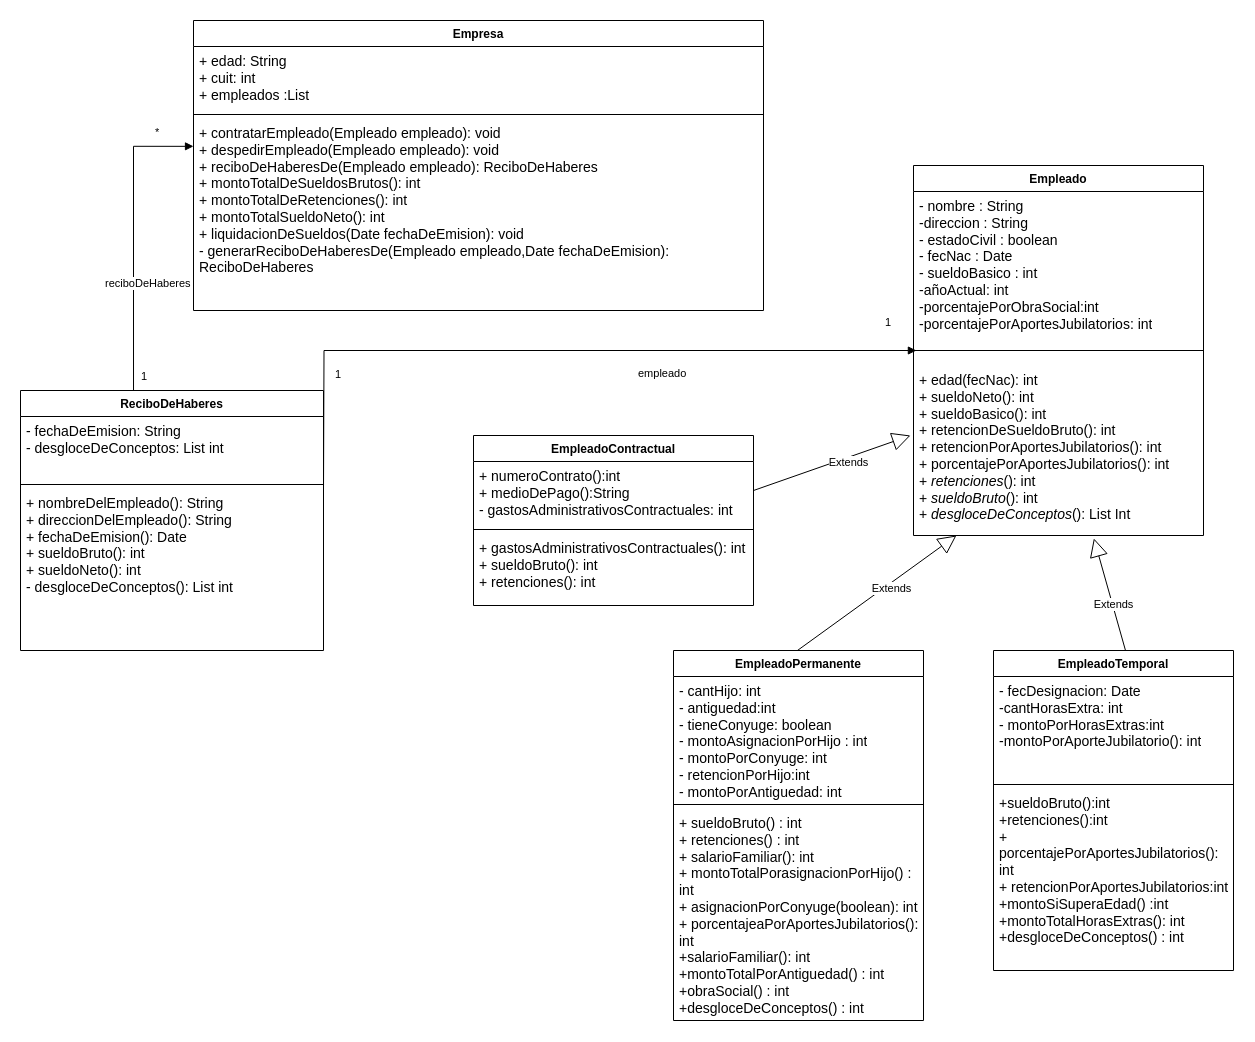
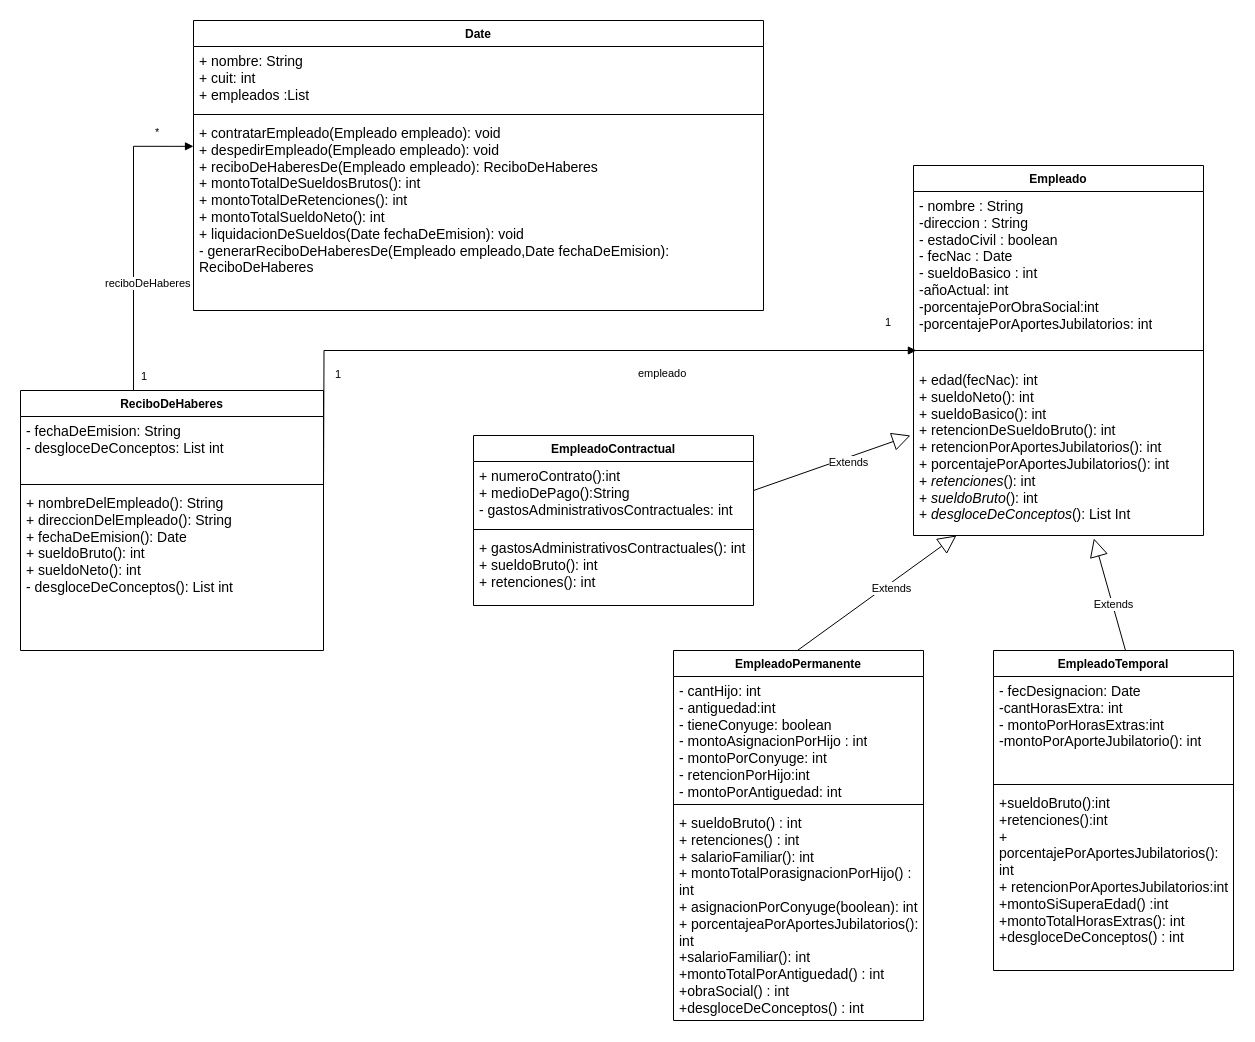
- <mxCell id="6" value="Empresa" style="swimlane;fontStyle=1;align=center;verticalAlign=top;childLayout=stackLayout;horizontal=1;startSize=26;horizontalStack=0;resizeParent=1;resizeParentMax=0;resizeLast=0;collapsible=1;marginBottom=0;whiteSpace=wrap;html=1;" parent="1" vertex="1"><mxGeometry x="193" y="20" width="570" height="290" as="geometry" /></mxCell>
+ <mxCell id="6" value="Date" style="swimlane;fontStyle=1;align=center;verticalAlign=top;childLayout=stackLayout;horizontal=1;startSize=26;horizontalStack=0;resizeParent=1;resizeParentMax=0;resizeLast=0;collapsible=1;marginBottom=0;whiteSpace=wrap;html=1;" parent="1" vertex="1"><mxGeometry x="193" y="20" width="570" height="290" as="geometry" /></mxCell>
- <mxCell id="7" value="&lt;font style=&quot;font-size: 14px;&quot;&gt;+ edad: String&lt;/font&gt;&lt;div style=&quot;font-size: 14px;&quot;&gt;&lt;font style=&quot;font-size: 14px;&quot;&gt;+ cuit: int&lt;/font&gt;&lt;/div&gt;&lt;div style=&quot;font-size: 14px;&quot;&gt;&lt;font style=&quot;font-size: 14px;&quot;&gt;+ empleados :List&lt;/font&gt;&lt;/div&gt;" style="text;strokeColor=none;fillColor=none;align=left;verticalAlign=top;spacingLeft=4;spacingRight=4;overflow=hidden;rotatable=0;points=[[0,0.5],[1,0.5]];portConstraint=eastwest;whiteSpace=wrap;html=1;" parent="6" vertex="1"><mxGeometry y="26" width="570" height="64" as="geometry" /></mxCell>
+ <mxCell id="7" value="&lt;font style=&quot;font-size: 14px;&quot;&gt;+ nombre: String&lt;/font&gt;&lt;div style=&quot;font-size: 14px;&quot;&gt;&lt;font style=&quot;font-size: 14px;&quot;&gt;+ cuit: int&lt;/font&gt;&lt;/div&gt;&lt;div style=&quot;font-size: 14px;&quot;&gt;&lt;font style=&quot;font-size: 14px;&quot;&gt;+ empleados :List&lt;/font&gt;&lt;/div&gt;" style="text;strokeColor=none;fillColor=none;align=left;verticalAlign=top;spacingLeft=4;spacingRight=4;overflow=hidden;rotatable=0;points=[[0,0.5],[1,0.5]];portConstraint=eastwest;whiteSpace=wrap;html=1;" parent="6" vertex="1"><mxGeometry y="26" width="570" height="64" as="geometry" /></mxCell>
